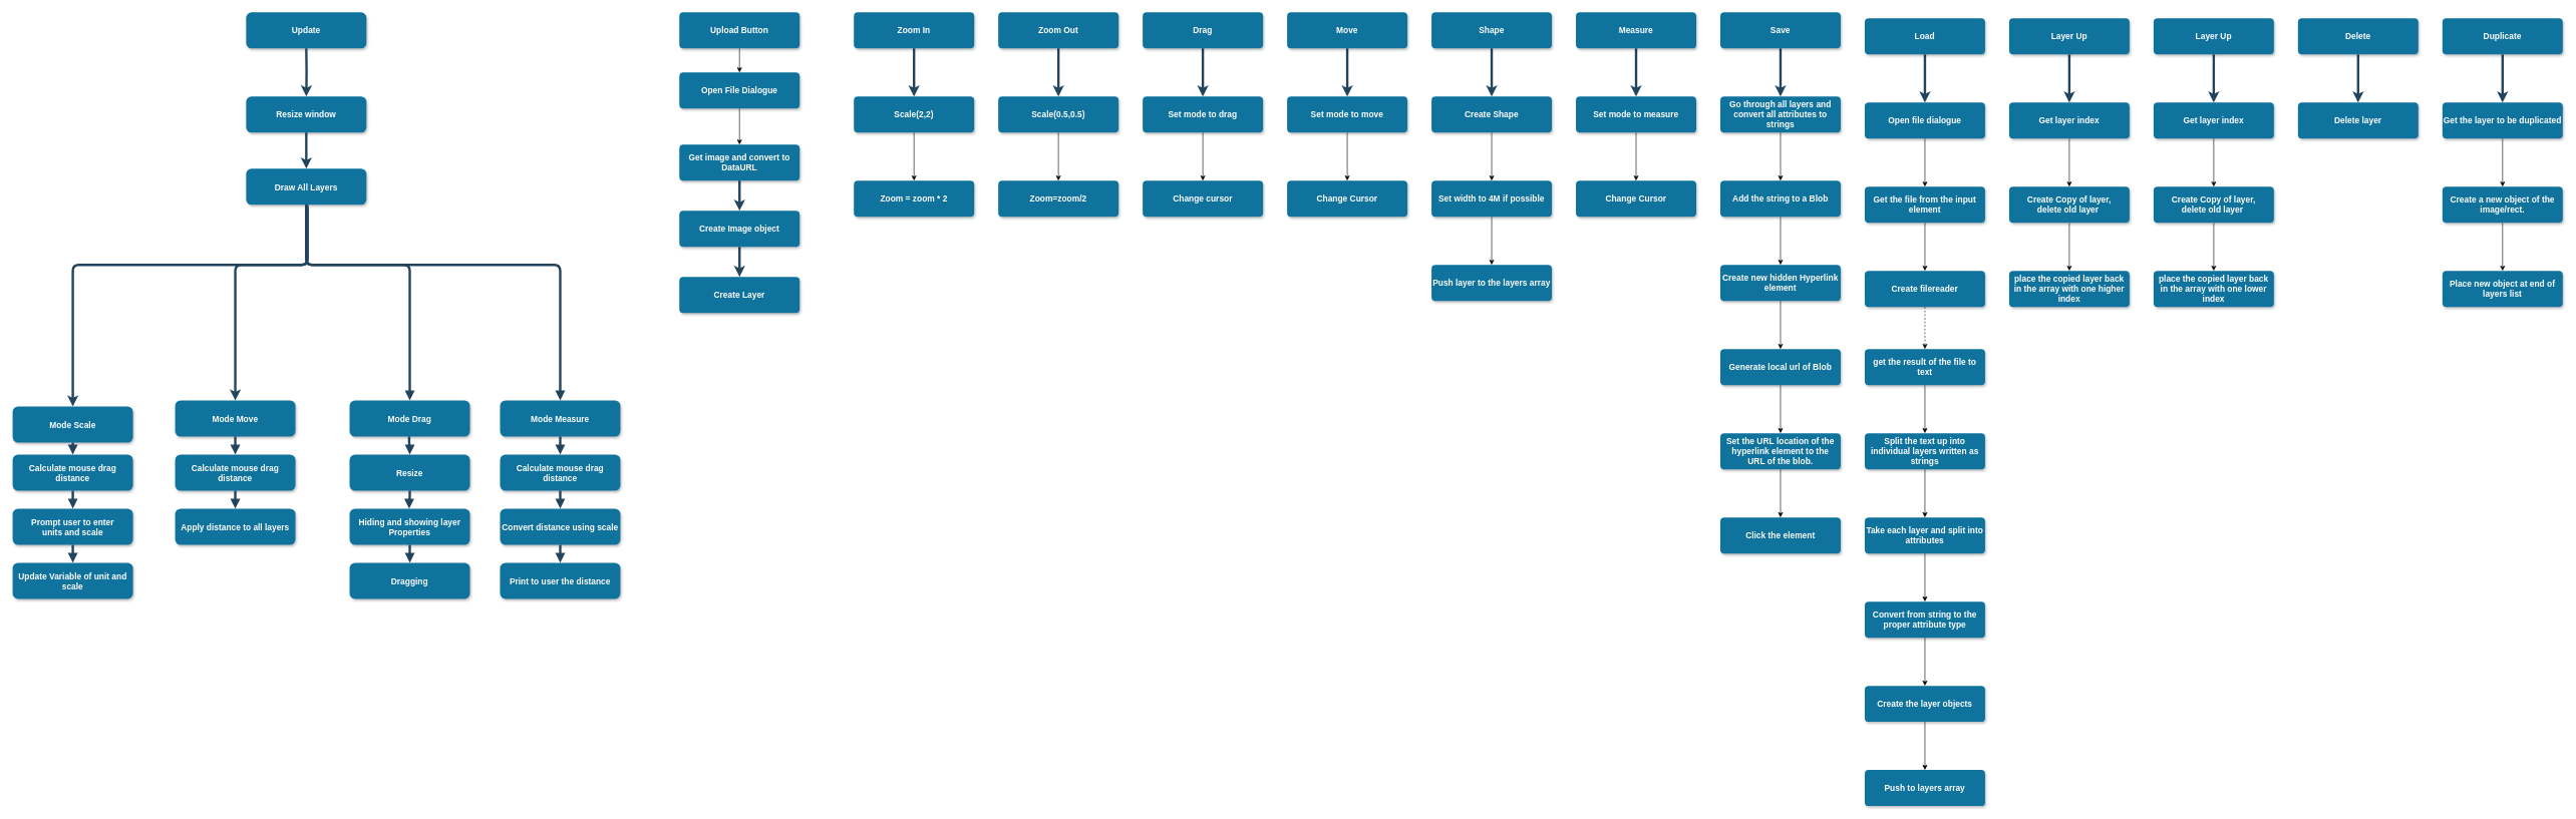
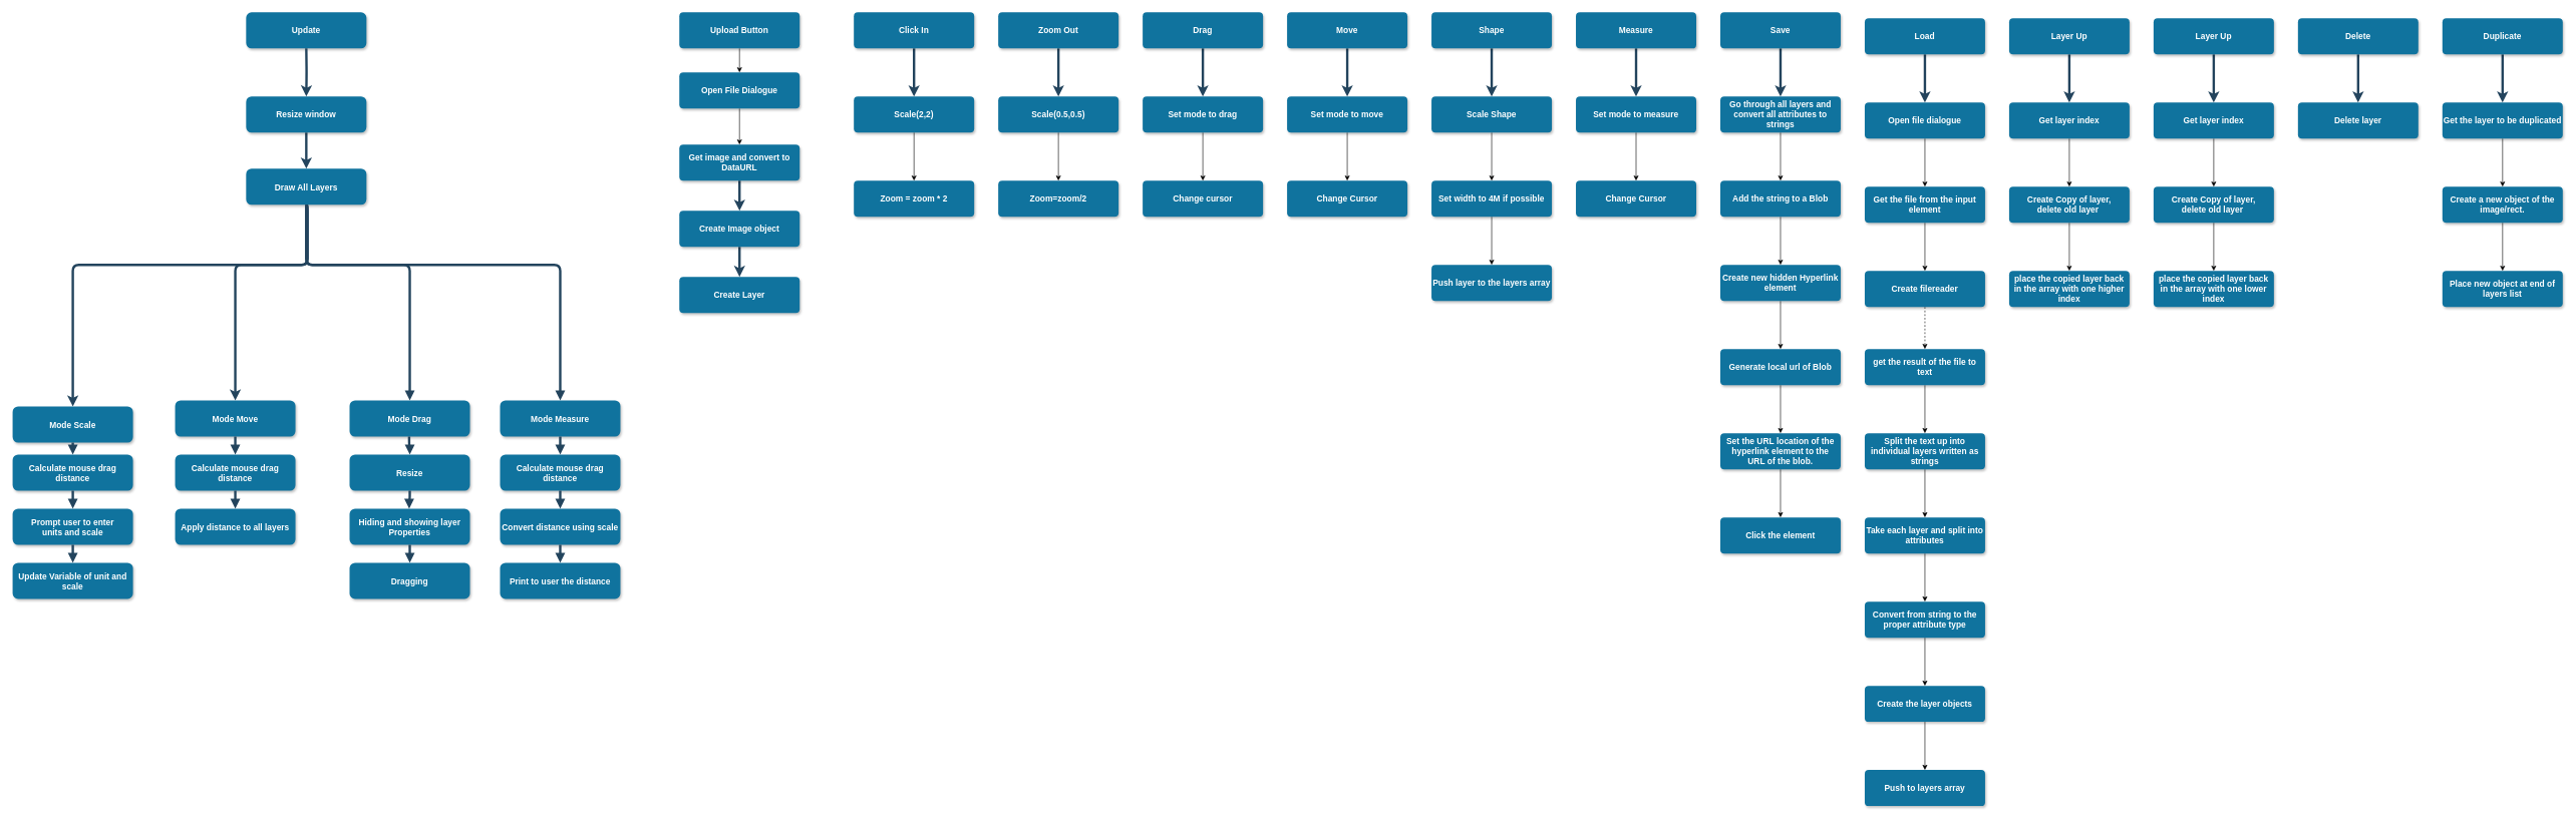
- <mxCell id="41" value="&lt;font color=&quot;#ffffff&quot;&gt;Zoom In&lt;/font&gt;" style="rounded=1;whiteSpace=wrap;html=1;shadow=1;fillColor=#10739E;strokeColor=none;fontSize=14;fontStyle=1;arcSize=11;" parent="1" vertex="1"><mxGeometry x="1418" y="20" width="200" height="60" as="geometry" /></mxCell>
+ <mxCell id="41" value="&lt;font color=&quot;#ffffff&quot;&gt;Click In&lt;/font&gt;" style="rounded=1;whiteSpace=wrap;html=1;shadow=1;fillColor=#10739E;strokeColor=none;fontSize=14;fontStyle=1;arcSize=11;" parent="1" vertex="1"><mxGeometry x="1418" y="20" width="200" height="60" as="geometry" /></mxCell>
- <mxCell id="69" value="&lt;font color=&quot;#ffffff&quot;&gt;Create Shape&lt;/font&gt;" style="rounded=1;whiteSpace=wrap;html=1;shadow=1;fillColor=#10739E;strokeColor=none;fontSize=14;fontStyle=1;arcSize=11;" vertex="1" parent="1"><mxGeometry x="2378" y="160" width="200" height="60" as="geometry" /></mxCell>
+ <mxCell id="69" value="&lt;font color=&quot;#ffffff&quot;&gt;Scale Shape&lt;/font&gt;" style="rounded=1;whiteSpace=wrap;html=1;shadow=1;fillColor=#10739E;strokeColor=none;fontSize=14;fontStyle=1;arcSize=11;" vertex="1" parent="1"><mxGeometry x="2378" y="160" width="200" height="60" as="geometry" /></mxCell>
